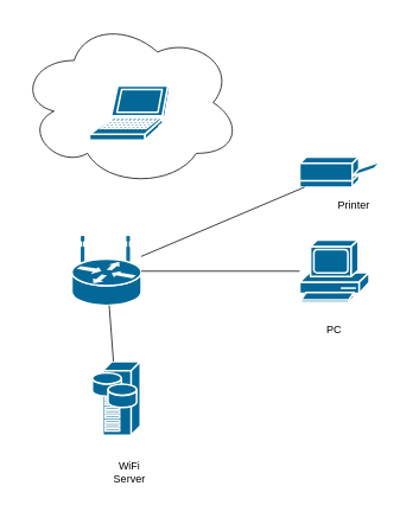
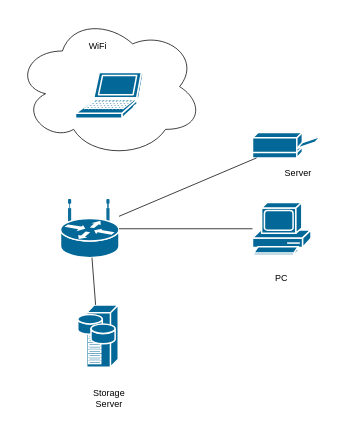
+ <mxCell id="10" value="WiFi" style="text;html=1;strokeColor=none;fillColor=none;align=center;verticalAlign=middle;whiteSpace=wrap;rounded=0;" vertex="1" parent="1"><mxGeometry x="100" y="46" width="60" height="30" as="geometry" /></mxCell>
- <mxCell id="11" value="Printer" style="text;html=1;strokeColor=none;fillColor=none;align=center;verticalAlign=middle;whiteSpace=wrap;rounded=0;" vertex="1" parent="1"><mxGeometry x="367" y="216" width="60" height="30" as="geometry" /></mxCell>
+ <mxCell id="11" value="Server" style="text;html=1;strokeColor=none;fillColor=none;align=center;verticalAlign=middle;whiteSpace=wrap;rounded=0;" vertex="1" parent="1"><mxGeometry x="367" y="216" width="60" height="30" as="geometry" /></mxCell>
- <mxCell id="14" value="WiFi Server" style="text;html=1;strokeColor=none;fillColor=none;align=center;verticalAlign=middle;whiteSpace=wrap;rounded=0;" vertex="1" parent="1"><mxGeometry x="115" y="516" width="60" height="30" as="geometry" /></mxCell>
+ <mxCell id="14" value="Storage Server" style="text;html=1;strokeColor=none;fillColor=none;align=center;verticalAlign=middle;whiteSpace=wrap;rounded=0;" vertex="1" parent="1"><mxGeometry x="115" y="516" width="60" height="30" as="geometry" /></mxCell>
